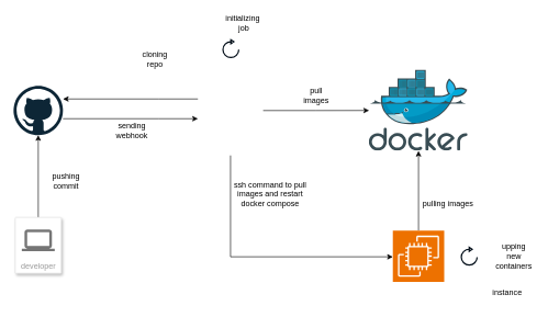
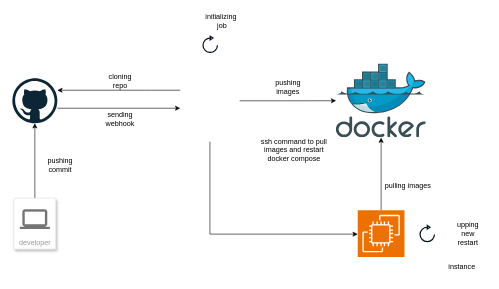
- <mxCell id="19" value="cloning repo" style="text;html=1;align=center;verticalAlign=middle;whiteSpace=wrap;rounded=0;" vertex="1" parent="1"><mxGeometry x="205" y="75" width="60" height="30" as="geometry" /></mxCell>
+ <mxCell id="19" value="cloning repo" style="text;html=1;align=center;verticalAlign=middle;whiteSpace=wrap;rounded=0;" vertex="1" parent="1"><mxGeometry x="170" y="120" width="60" height="30" as="geometry" /></mxCell>
- <mxCell id="20" value="pull images" style="text;html=1;align=center;verticalAlign=middle;whiteSpace=wrap;rounded=0;" vertex="1" parent="1"><mxGeometry x="450" y="130" width="60" height="30" as="geometry" /></mxCell>
+ <mxCell id="20" value="pushing images" style="text;html=1;align=center;verticalAlign=middle;whiteSpace=wrap;rounded=0;" vertex="1" parent="1"><mxGeometry x="450" y="130" width="60" height="30" as="geometry" /></mxCell>
- <mxCell id="21" value="ssh command to pull images and restart docker compose" style="text;html=1;align=center;verticalAlign=middle;whiteSpace=wrap;rounded=0;" vertex="1" parent="1"><mxGeometry x="350" y="280" width="120" height="30" as="geometry" /></mxCell>
+ <mxCell id="21" value="ssh command to pull images and restart docker compose" style="text;html=1;align=center;verticalAlign=middle;whiteSpace=wrap;rounded=0;" vertex="1" parent="1"><mxGeometry x="430" y="235" width="120" height="30" as="geometry" /></mxCell>
- <mxCell id="24" value="upping new containers" style="text;html=1;align=center;verticalAlign=middle;whiteSpace=wrap;rounded=0;" vertex="1" parent="1"><mxGeometry x="750" y="374" width="60" height="30" as="geometry" /></mxCell>
+ <mxCell id="24" value="upping new restart" style="text;html=1;align=center;verticalAlign=middle;whiteSpace=wrap;rounded=0;" vertex="1" parent="1"><mxGeometry x="750" y="374" width="60" height="30" as="geometry" /></mxCell>
